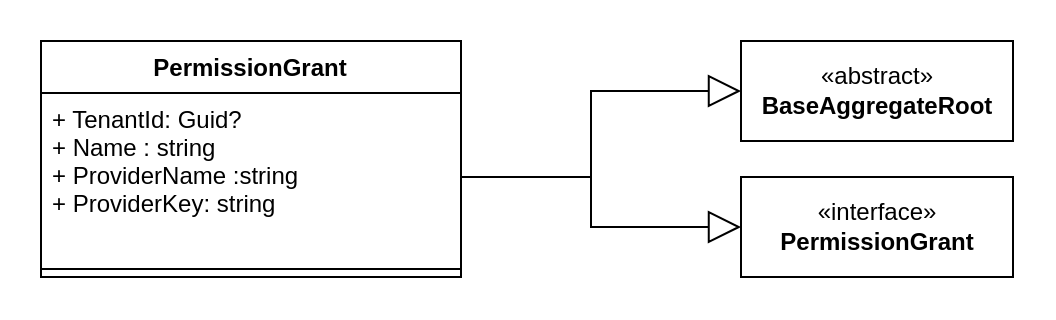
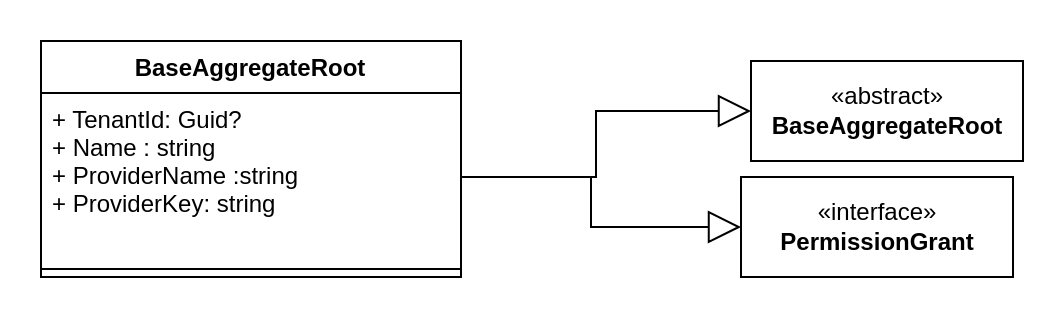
- <mxCell id="2" value="PermissionGrant" style="swimlane;fontStyle=1;align=center;verticalAlign=top;childLayout=stackLayout;horizontal=1;startSize=26;horizontalStack=0;resizeParent=1;resizeParentMax=0;resizeLast=0;collapsible=1;marginBottom=0;fontColor=#000000;" vertex="1" parent="1"><mxGeometry x="20" y="20" width="210" height="118" as="geometry" /></mxCell>
+ <mxCell id="2" value="BaseAggregateRoot" style="swimlane;fontStyle=1;align=center;verticalAlign=top;childLayout=stackLayout;horizontal=1;startSize=26;horizontalStack=0;resizeParent=1;resizeParentMax=0;resizeLast=0;collapsible=1;marginBottom=0;fontColor=#000000;" vertex="1" parent="1"><mxGeometry x="20" y="20" width="210" height="118" as="geometry" /></mxCell>
- <mxCell id="5" value="«abstract»&lt;br&gt;&lt;b&gt;BaseAggregateRoot&lt;/b&gt;" style="html=1;fontColor=#000000;" vertex="1" parent="1"><mxGeometry x="370" y="20" width="136" height="50" as="geometry" /></mxCell>
+ <mxCell id="5" value="«abstract»&lt;br&gt;&lt;b&gt;BaseAggregateRoot&lt;/b&gt;" style="html=1;fontColor=#000000;" vertex="1" parent="1"><mxGeometry x="375" y="30" width="136" height="50" as="geometry" /></mxCell>
